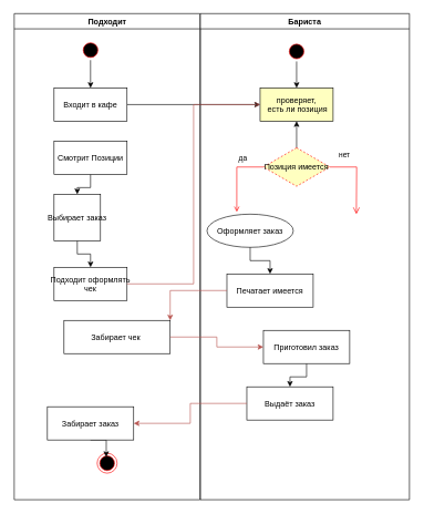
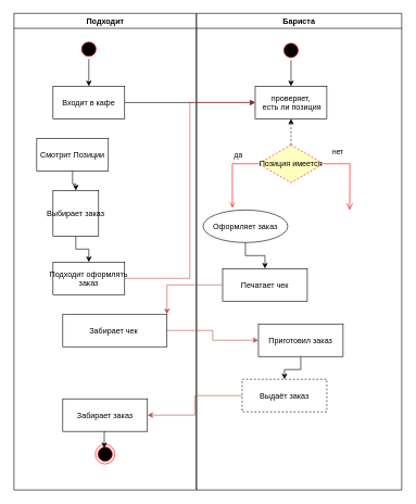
- <mxCell id="17" value="проверяет,&#10; есть ли позиция" style="fillColor=#ffffc0;" parent="16" vertex="1"><mxGeometry x="90" y="112" width="110" height="50" as="geometry" /></mxCell>
+ <mxCell id="17" value="проверяет,&#10; есть ли позиция" style="" parent="16" vertex="1"><mxGeometry x="90" y="112" width="110" height="50" as="geometry" /></mxCell>
- <mxCell id="20" style="edgeStyle=orthogonalEdgeStyle;rounded=0;orthogonalLoop=1;jettySize=auto;html=1;entryX=0.5;entryY=1;entryDx=0;entryDy=0;" parent="16" source="21" target="17" edge="1"><mxGeometry relative="1" as="geometry" /></mxCell>
+ <mxCell id="20" style="edgeStyle=orthogonalEdgeStyle;rounded=0;orthogonalLoop=1;jettySize=auto;html=1;entryX=0.5;entryY=1;entryDx=0;entryDy=0;dashed=1;" parent="16" source="21" target="17" edge="1"><mxGeometry relative="1" as="geometry" /></mxCell>
- <mxCell id="8" value="Смотрит Позиции" style="" parent="2" vertex="1"><mxGeometry x="60" y="192" width="110" height="50" as="geometry" /></mxCell>
+ <mxCell id="8" value="Смотрит Позиции" style="" parent="2" vertex="1"><mxGeometry x="35" y="192" width="110" height="50" as="geometry" /></mxCell>
- <mxCell id="11" value="Подходит оформлять &#10;чек" style="" parent="2" vertex="1"><mxGeometry x="60" y="382" width="110" height="50" as="geometry" /></mxCell>
+ <mxCell id="11" value="Подходит оформлять &#10;заказ" style="" parent="2" vertex="1"><mxGeometry x="60" y="382" width="110" height="50" as="geometry" /></mxCell>
- <mxCell id="30" value="Печатает имеется" style="" vertex="1" parent="16"><mxGeometry x="40" y="392" width="130" height="50" as="geometry" /></mxCell>
+ <mxCell id="30" value="Печатает чек" style="" vertex="1" parent="16"><mxGeometry x="40" y="392" width="130" height="50" as="geometry" /></mxCell>
- <mxCell id="29" value="Выдаёт заказ" style="" parent="16" vertex="1"><mxGeometry x="70" y="562" width="130" height="50" as="geometry" /></mxCell>
+ <mxCell id="29" value="Выдаёт заказ" style="dashed=1;" parent="16" vertex="1"><mxGeometry x="70" y="562" width="130" height="50" as="geometry" /></mxCell>
- <mxCell id="14" value="Забирает заказ" style="" vertex="1" parent="2"><mxGeometry x="50" y="592" width="130" height="50" as="geometry" /></mxCell>
+ <mxCell id="14" value="Забирает заказ" style="" vertex="1" parent="2"><mxGeometry x="75" y="592" width="130" height="50" as="geometry" /></mxCell>
